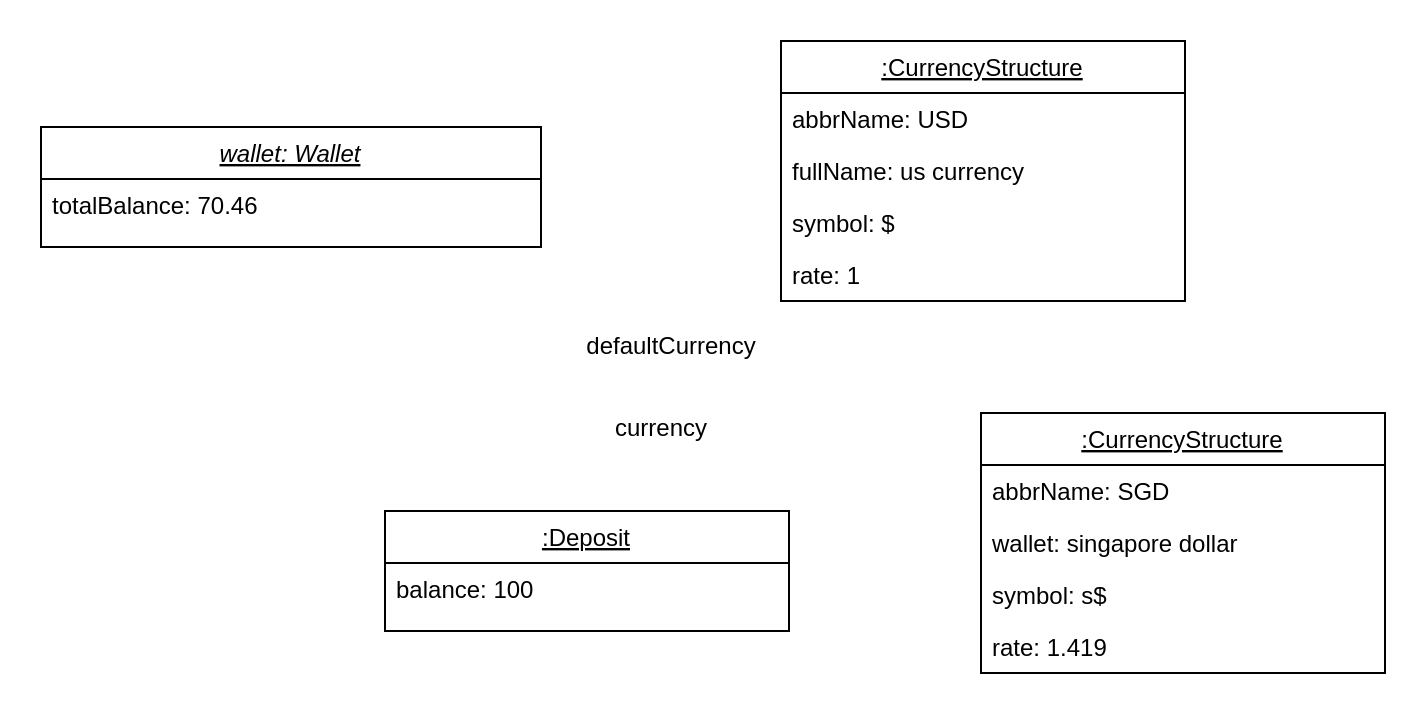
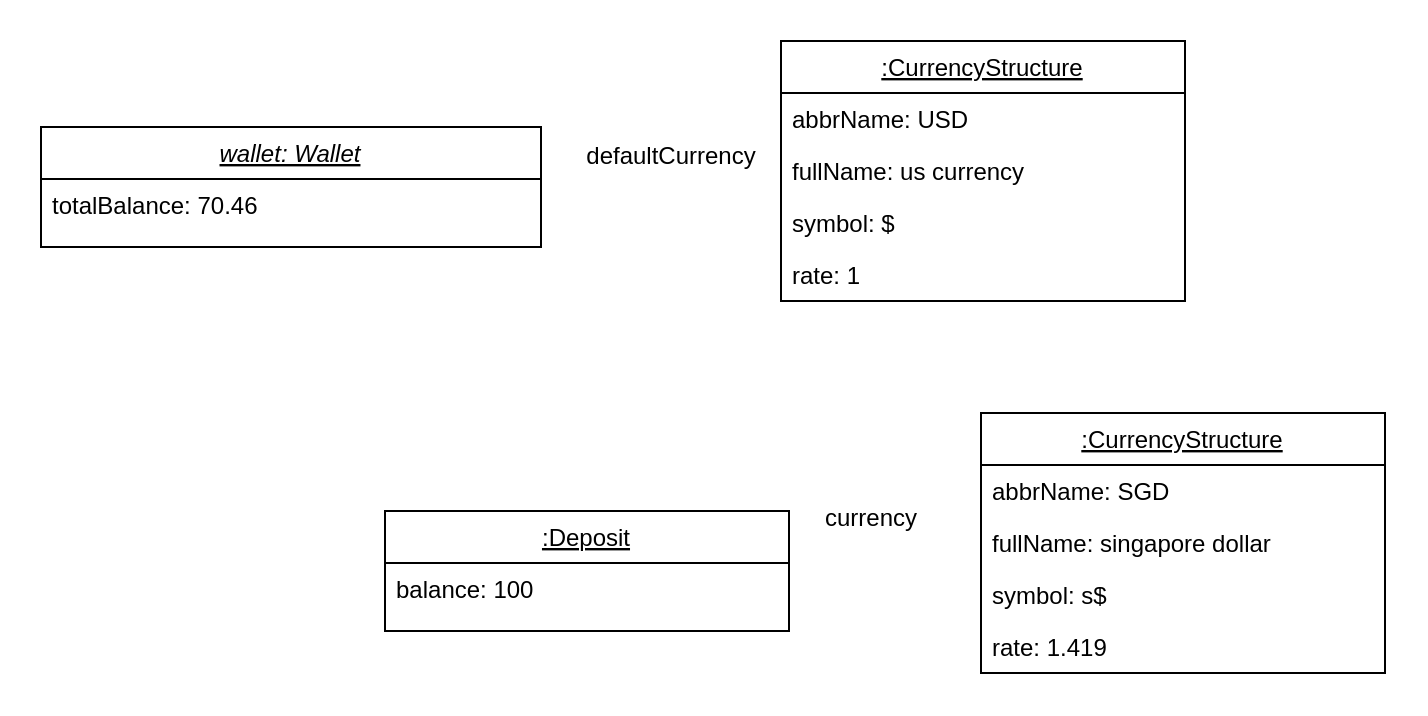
- <mxCell id="11" value="defaultCurrency" style="text;html=1;align=center;verticalAlign=middle;resizable=0;points=[];autosize=1;strokeColor=none;fillColor=none;" parent="1" vertex="1"><mxGeometry x="280" y="158" width="110" height="30" as="geometry" /></mxCell>
+ <mxCell id="11" value="defaultCurrency" style="text;html=1;align=center;verticalAlign=middle;resizable=0;points=[];autosize=1;strokeColor=none;fillColor=none;" parent="1" vertex="1"><mxGeometry x="280" y="63" width="110" height="30" as="geometry" /></mxCell>
- <mxCell id="17" value="currency" style="text;html=1;align=center;verticalAlign=middle;resizable=0;points=[];autosize=1;strokeColor=none;fillColor=none;" vertex="1" parent="1"><mxGeometry x="295" y="199" width="70" height="30" as="geometry" /></mxCell>
+ <mxCell id="17" value="currency" style="text;html=1;align=center;verticalAlign=middle;resizable=0;points=[];autosize=1;strokeColor=none;fillColor=none;" vertex="1" parent="1"><mxGeometry x="400" y="244" width="70" height="30" as="geometry" /></mxCell>
- <mxCell id="14" value="wallet: singapore dollar" style="text;align=left;verticalAlign=top;spacingLeft=4;spacingRight=4;overflow=hidden;rotatable=0;points=[[0,0.5],[1,0.5]];portConstraint=eastwest;rounded=0;shadow=0;html=0;" vertex="1" parent="12"><mxGeometry y="52" width="202" height="26" as="geometry" /></mxCell>
+ <mxCell id="14" value="fullName: singapore dollar" style="text;align=left;verticalAlign=top;spacingLeft=4;spacingRight=4;overflow=hidden;rotatable=0;points=[[0,0.5],[1,0.5]];portConstraint=eastwest;rounded=0;shadow=0;html=0;" vertex="1" parent="12"><mxGeometry y="52" width="202" height="26" as="geometry" /></mxCell>
